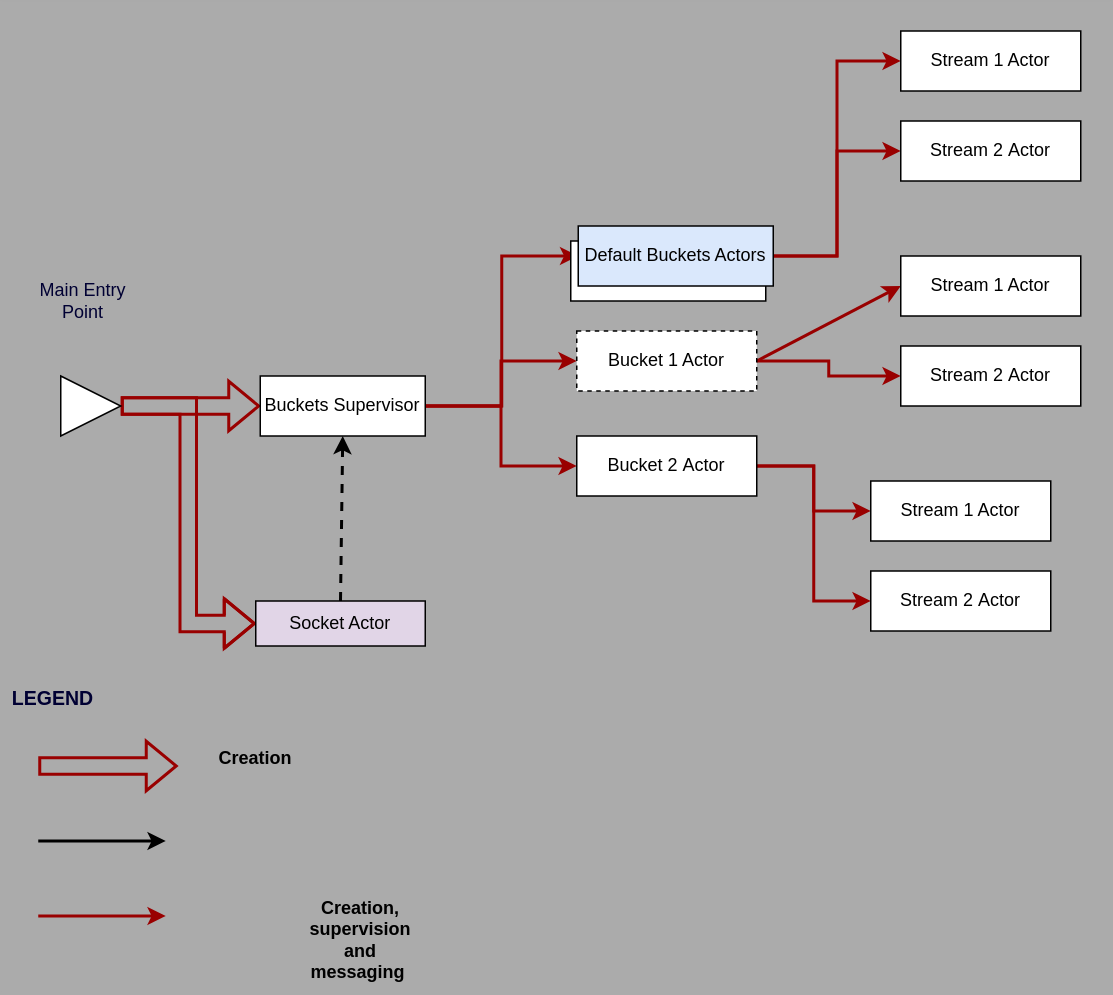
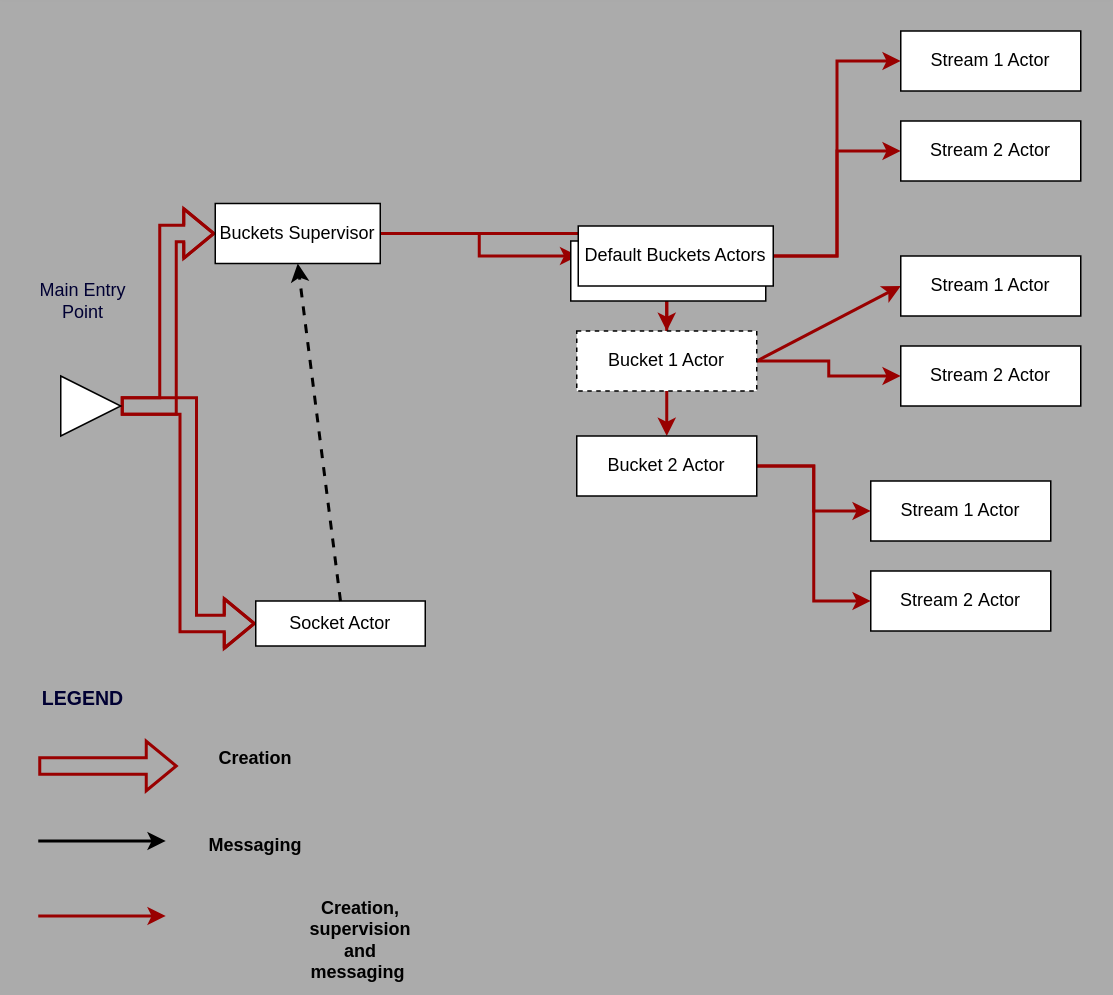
- <mxCell id="30" value="Default Buckets Actors" style="rounded=0;whiteSpace=wrap;html=1;fillColor=#dae8fc;" vertex="1" parent="1"><mxGeometry x="385" y="150" width="130" height="40" as="geometry" /></mxCell>
+ <mxCell id="30" value="Default Buckets Actors" style="rounded=0;whiteSpace=wrap;html=1;" vertex="1" parent="1"><mxGeometry x="385" y="150" width="130" height="40" as="geometry" /></mxCell>
- <mxCell id="10" value="Buckets Supervisor" style="rounded=0;whiteSpace=wrap;html=1;" parent="1" vertex="1"><mxGeometry x="173" y="250" width="110" height="40" as="geometry" /></mxCell>
+ <mxCell id="10" value="Buckets Supervisor" style="rounded=0;whiteSpace=wrap;html=1;" parent="1" vertex="1"><mxGeometry x="143" y="135" width="110" height="40" as="geometry" /></mxCell>
- <mxCell id="11" value="Socket Actor" style="rounded=0;whiteSpace=wrap;html=1;fillColor=#e1d5e7;" parent="1" vertex="1"><mxGeometry x="170" y="400" width="113" height="30" as="geometry" /></mxCell>
+ <mxCell id="11" value="Socket Actor" style="rounded=0;whiteSpace=wrap;html=1;" parent="1" vertex="1"><mxGeometry x="170" y="400" width="113" height="30" as="geometry" /></mxCell>
- <mxCell id="21" value="LEGEND" style="text;html=1;align=center;verticalAlign=middle;whiteSpace=wrap;rounded=0;fontColor=#000033;fontSize=13;fontStyle=1" parent="1" vertex="1"><mxGeometry x="5" y="450" width="60" height="30" as="geometry" /></mxCell>
+ <mxCell id="21" value="LEGEND" style="text;html=1;align=center;verticalAlign=middle;whiteSpace=wrap;rounded=0;fontColor=#000033;fontSize=13;fontStyle=1" parent="1" vertex="1"><mxGeometry x="25" y="450" width="60" height="30" as="geometry" /></mxCell>
+ <mxCell id="24" value="Messaging" style="text;html=1;strokeColor=none;fillColor=none;align=center;verticalAlign=middle;whiteSpace=wrap;rounded=0;fontColor=#000000;fontStyle=1" parent="1" vertex="1"><mxGeometry x="140" y="548" width="60" height="30" as="geometry" /></mxCell>
